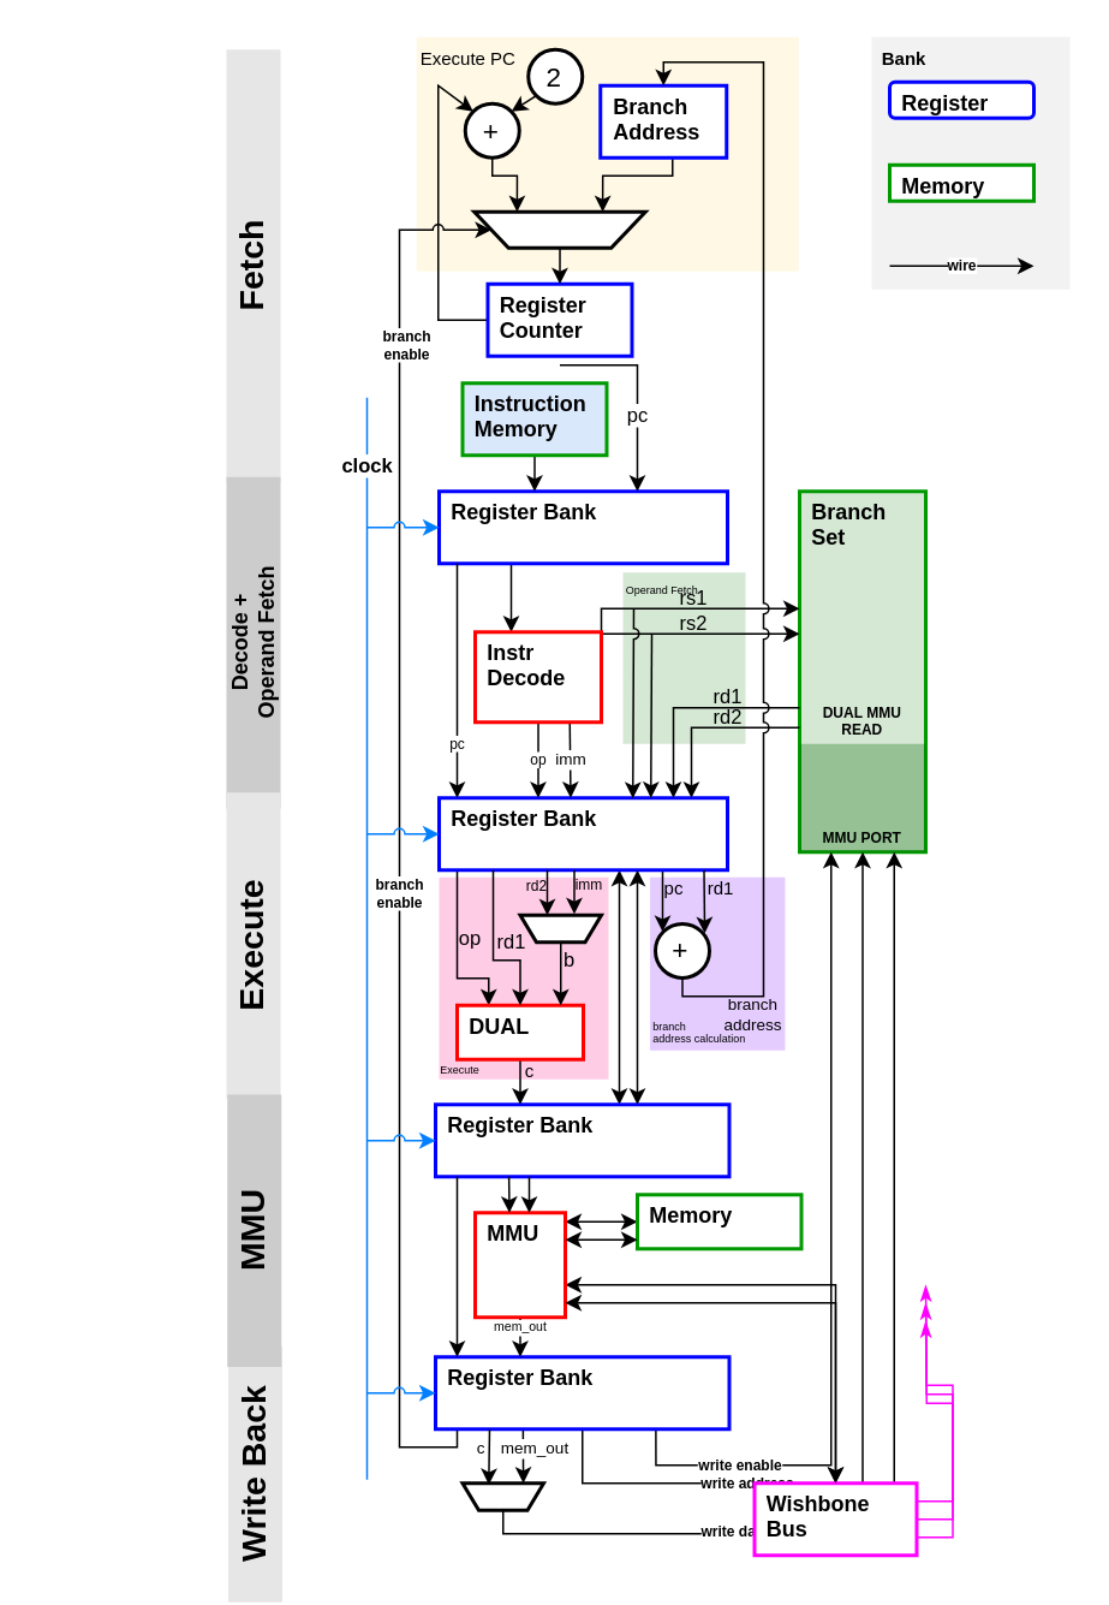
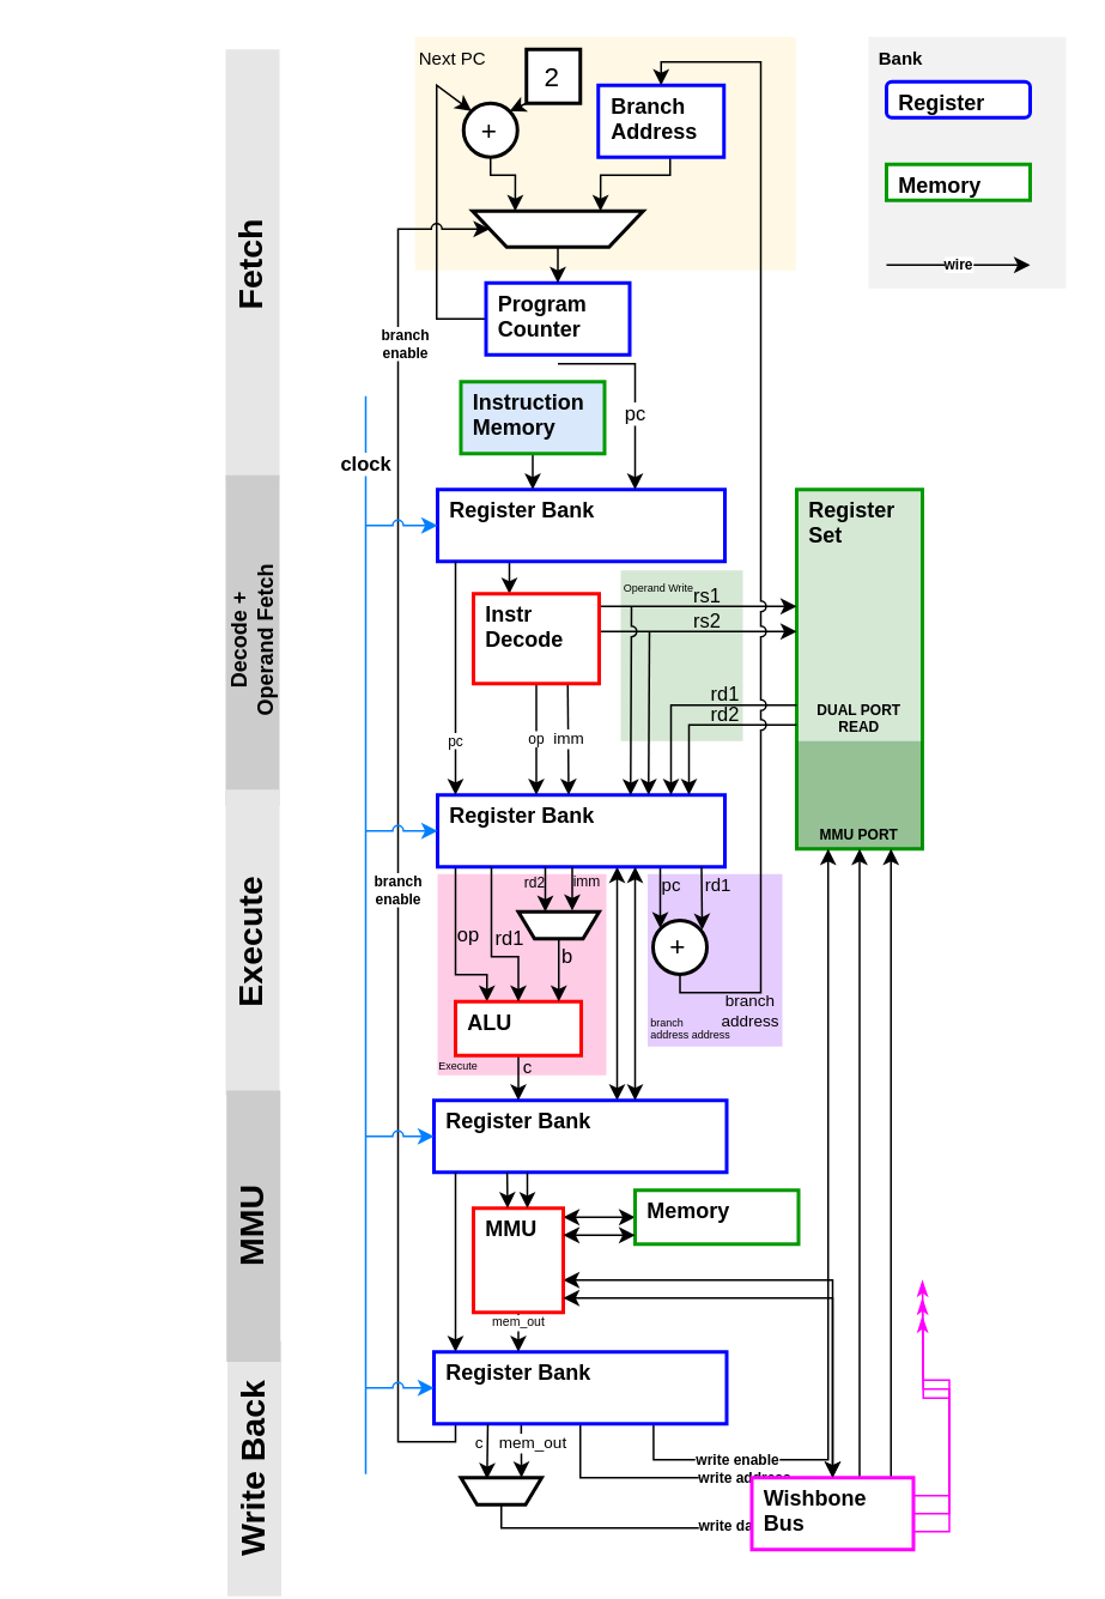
- <mxCell id="6" value="Execute PC" style="rounded=0;whiteSpace=wrap;html=1;strokeColor=none;fillColor=#FFF2CC;fontSize=10;align=left;opacity=50;verticalAlign=top;" parent="1" vertex="1"><mxGeometry x="230.5" y="20" width="212" height="130" as="geometry" /></mxCell>
+ <mxCell id="6" value="Next PC" style="rounded=0;whiteSpace=wrap;html=1;strokeColor=none;fillColor=#FFF2CC;fontSize=10;align=left;opacity=50;verticalAlign=top;" parent="1" vertex="1"><mxGeometry x="230.5" y="20" width="212" height="130" as="geometry" /></mxCell>
- <mxCell id="29" value="&lt;div style=&quot;text-align: center ; font-size: 15px&quot;&gt;&lt;span style=&quot;font-size: 15px&quot;&gt;2&lt;/span&gt;&lt;/div&gt;" style="ellipse;whiteSpace=wrap;html=1;aspect=fixed;labelBackgroundColor=none;strokeColor=#000000;strokeWidth=2;align=center;fontSize=15;fontStyle=0;spacing=0;spacingLeft=-2;spacingTop=-1;" parent="1" vertex="1"><mxGeometry x="292.5" y="27" width="30" height="30" as="geometry" /></mxCell>
+ <mxCell id="29" value="&lt;div style=&quot;text-align: center ; font-size: 15px&quot;&gt;&lt;span style=&quot;font-size: 15px&quot;&gt;2&lt;/span&gt;&lt;/div&gt;" style="whiteSpace=wrap;html=1;aspect=fixed;labelBackgroundColor=none;strokeColor=#000000;strokeWidth=2;align=center;fontSize=15;fontStyle=0;spacing=0;spacingLeft=-2;spacingTop=-1;rounded=0;" parent="1" vertex="1"><mxGeometry x="292.5" y="27" width="30" height="30" as="geometry" /></mxCell>
- <mxCell id="13" value="Register&lt;br&gt;Counter&lt;br&gt;" style="rounded=0;whiteSpace=wrap;html=1;align=left;verticalAlign=top;horizontal=1;spacingLeft=0;spacing=7;spacingBottom=0;spacingTop=-7;fontStyle=1;labelBackgroundColor=none;strokeColor=#0000FF;strokeWidth=2;" parent="1" vertex="1"><mxGeometry x="270" y="157" width="80" height="40" as="geometry" /></mxCell>
+ <mxCell id="13" value="Program&lt;br&gt;Counter&lt;br&gt;" style="rounded=0;whiteSpace=wrap;html=1;align=left;verticalAlign=top;horizontal=1;spacingLeft=0;spacing=7;spacingBottom=0;spacingTop=-7;fontStyle=1;labelBackgroundColor=none;strokeColor=#0000FF;strokeWidth=2;" parent="1" vertex="1"><mxGeometry x="270" y="157" width="80" height="40" as="geometry" /></mxCell>
- <mxCell id="18" value="Branch Set" style="rounded=0;whiteSpace=wrap;html=1;align=left;verticalAlign=top;horizontal=1;spacingLeft=0;spacing=7;spacingBottom=0;spacingTop=-7;fontStyle=1;labelBackgroundColor=none;strokeColor=#009900;strokeWidth=2;fillColor=#D5E8D4;" parent="1" vertex="1"><mxGeometry x="443" y="272" width="70" height="200" as="geometry" /></mxCell>
+ <mxCell id="18" value="Register Set" style="rounded=0;whiteSpace=wrap;html=1;align=left;verticalAlign=top;horizontal=1;spacingLeft=0;spacing=7;spacingBottom=0;spacingTop=-7;fontStyle=1;labelBackgroundColor=none;strokeColor=#009900;strokeWidth=2;fillColor=#D5E8D4;" parent="1" vertex="1"><mxGeometry x="443" y="272" width="70" height="200" as="geometry" /></mxCell>
- <mxCell id="5" value="&lt;font style=&quot;font-size: 6px;&quot;&gt;Operand Fetch&lt;/font&gt;" style="rounded=0;whiteSpace=wrap;html=1;fontSize=6;align=left;strokeColor=none;fillColor=#D5E8D4;verticalAlign=top;" parent="1" vertex="1"><mxGeometry x="345" y="317" width="68" height="95" as="geometry" /></mxCell>
+ <mxCell id="5" value="&lt;font style=&quot;font-size: 6px;&quot;&gt;Operand Write&lt;/font&gt;" style="rounded=0;whiteSpace=wrap;html=1;fontSize=6;align=left;strokeColor=none;fillColor=#D5E8D4;verticalAlign=top;" parent="1" vertex="1"><mxGeometry x="345" y="317" width="68" height="95" as="geometry" /></mxCell>
- <mxCell id="27" value="Instr&lt;br&gt;Decode&lt;br&gt;" style="rounded=0;whiteSpace=wrap;html=1;align=left;verticalAlign=top;horizontal=1;spacingLeft=0;spacing=7;spacingBottom=0;spacingTop=-7;fontStyle=1;strokeWidth=2;strokeColor=#FF0000;" parent="1" vertex="1"><mxGeometry x="263" y="350" width="70" height="50" as="geometry" /></mxCell>
+ <mxCell id="27" value="Instr&lt;br&gt;Decode&lt;br&gt;" style="rounded=0;whiteSpace=wrap;html=1;align=left;verticalAlign=top;horizontal=1;spacingLeft=0;spacing=7;spacingBottom=0;spacingTop=-7;fontStyle=1;strokeWidth=2;strokeColor=#FF0000;" parent="1" vertex="1"><mxGeometry x="263" y="330" width="70" height="50" as="geometry" /></mxCell>
- <mxCell id="64" value="DUAL MMU READ" style="rounded=0;whiteSpace=wrap;html=1;fillColor=none;fontSize=8;opacity=30;strokeColor=none;verticalAlign=bottom;align=center;fontStyle=1" parent="1" vertex="1"><mxGeometry x="443" y="350" width="70" height="62" as="geometry" /></mxCell>
+ <mxCell id="64" value="DUAL PORT READ" style="rounded=0;whiteSpace=wrap;html=1;fillColor=none;fontSize=8;opacity=30;strokeColor=none;verticalAlign=bottom;align=center;fontStyle=1" parent="1" vertex="1"><mxGeometry x="443" y="350" width="70" height="62" as="geometry" /></mxCell>
- <mxCell id="34" value="DUAL" style="rounded=0;whiteSpace=wrap;html=1;align=left;verticalAlign=top;horizontal=1;spacingLeft=0;spacing=7;spacingBottom=0;spacingTop=-7;fontStyle=1;strokeWidth=2;strokeColor=#FF0000;" parent="1" vertex="1"><mxGeometry x="253" y="557" width="70" height="30" as="geometry" /></mxCell>
+ <mxCell id="34" value="ALU" style="rounded=0;whiteSpace=wrap;html=1;align=left;verticalAlign=top;horizontal=1;spacingLeft=0;spacing=7;spacingBottom=0;spacingTop=-7;fontStyle=1;strokeWidth=2;strokeColor=#FF0000;" parent="1" vertex="1"><mxGeometry x="253" y="557" width="70" height="30" as="geometry" /></mxCell>
- <mxCell id="4" value="&lt;font style=&quot;font-size: 6px;&quot;&gt;branch&lt;br style=&quot;font-size: 6px;&quot;&gt;address calculation&lt;/font&gt;&lt;br style=&quot;font-size: 6px;&quot;&gt;" style="rounded=0;whiteSpace=wrap;html=1;fontSize=6;align=left;strokeColor=none;fillColor=#E5CCFF;verticalAlign=bottom;" parent="1" vertex="1"><mxGeometry x="360" y="486" width="75" height="96" as="geometry" /></mxCell>
+ <mxCell id="4" value="&lt;font style=&quot;font-size: 6px;&quot;&gt;branch&lt;br style=&quot;font-size: 6px;&quot;&gt;address address&lt;/font&gt;&lt;br style=&quot;font-size: 6px;&quot;&gt;" style="rounded=0;whiteSpace=wrap;html=1;fontSize=6;align=left;strokeColor=none;fillColor=#E5CCFF;verticalAlign=bottom;" parent="1" vertex="1"><mxGeometry x="360" y="486" width="75" height="96" as="geometry" /></mxCell>
